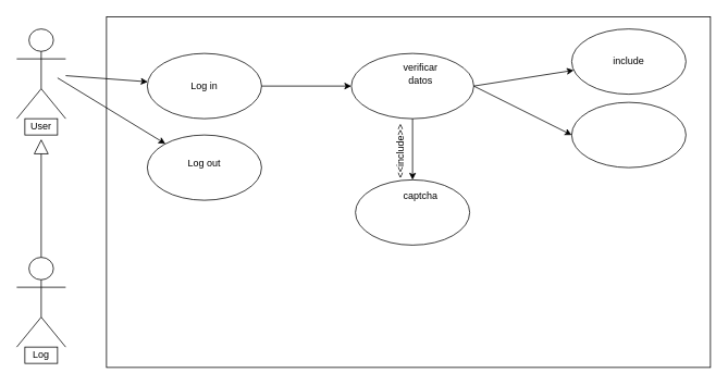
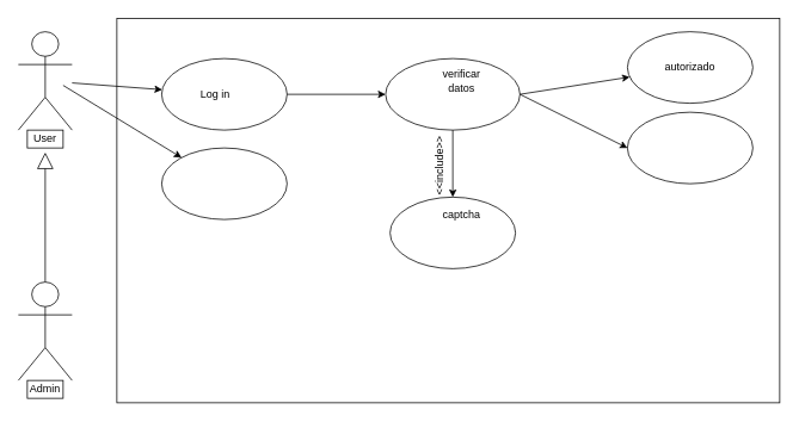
- <mxCell id="25" value="include" style="text;html=1;align=center;verticalAlign=middle;whiteSpace=wrap;rounded=0;" vertex="1" parent="1"><mxGeometry x="740" y="60" width="60" height="30" as="geometry" /></mxCell>
+ <mxCell id="25" value="autorizado" style="text;html=1;align=center;verticalAlign=middle;whiteSpace=wrap;rounded=0;" vertex="1" parent="1"><mxGeometry x="740" y="60" width="60" height="30" as="geometry" /></mxCell>
- <mxCell id="8" value="Log in" style="text;html=1;align=center;verticalAlign=middle;whiteSpace=wrap;rounded=0;" vertex="1" parent="1"><mxGeometry x="220" y="90" width="60" height="30" as="geometry" /></mxCell>
+ <mxCell id="8" value="Log in" style="text;html=1;align=center;verticalAlign=middle;whiteSpace=wrap;rounded=0;" vertex="1" parent="1"><mxGeometry x="210" y="90" width="60" height="30" as="geometry" /></mxCell>
- <mxCell id="10" value="Log out" style="text;html=1;align=center;verticalAlign=middle;whiteSpace=wrap;rounded=0;" vertex="1" parent="1"><mxGeometry x="220" y="185" width="60" height="30" as="geometry" /></mxCell>
- <mxCell id="18" value="Log" style="text;html=1;align=center;verticalAlign=middle;whiteSpace=wrap;rounded=0;" vertex="1" parent="1"><mxGeometry x="20" y="420" width="60" height="30" as="geometry" /></mxCell>
+ <mxCell id="18" value="Admin" style="text;html=1;align=center;verticalAlign=middle;whiteSpace=wrap;rounded=0;" vertex="1" parent="1"><mxGeometry x="20" y="420" width="60" height="30" as="geometry" /></mxCell>
